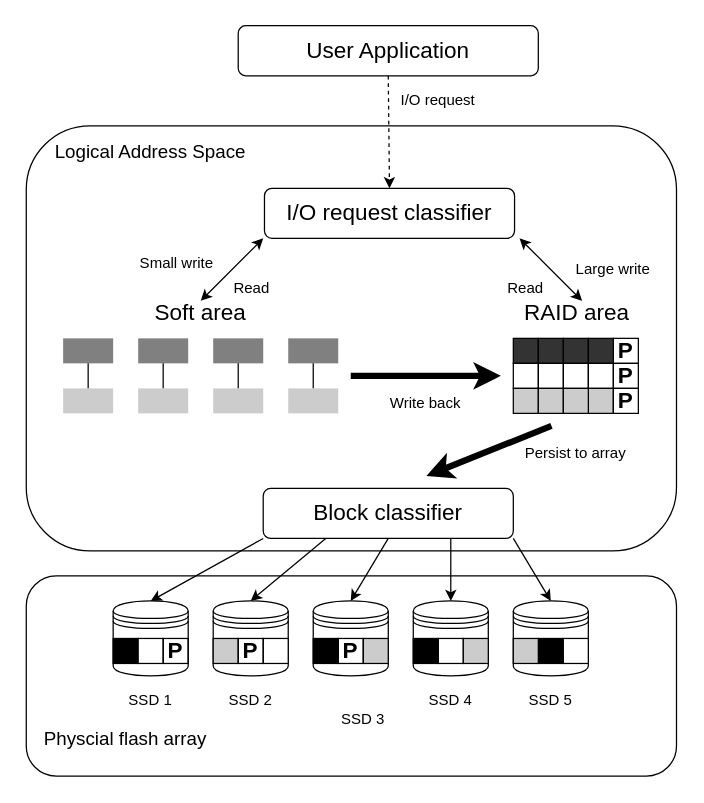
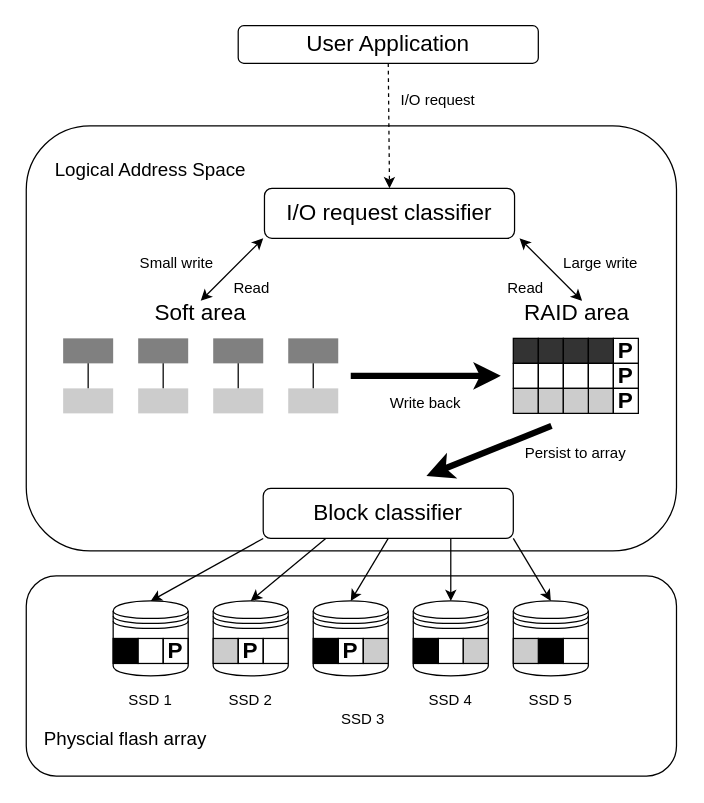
- <mxCell id="55" value="User Application" style="rounded=1;whiteSpace=wrap;html=1;fillColor=none;fontSize=18;" vertex="1" parent="1"><mxGeometry x="190" width="240" height="40" as="geometry" y="20" /></mxCell>
+ <mxCell id="55" value="User Application" style="rounded=1;whiteSpace=wrap;html=1;fillColor=none;fontSize=18;" vertex="1" parent="1"><mxGeometry x="190" y="20" width="240" height="30" as="geometry" /></mxCell>
- <mxCell id="3" value="Logical Address Space" style="rounded=0;whiteSpace=wrap;html=1;fillColor=none;strokeColor=none;fontSize=15;fontFamily=Helvetica;" parent="1" vertex="1"><mxGeometry x="40" y="100" width="160" height="40" as="geometry" /></mxCell>
+ <mxCell id="3" value="Logical Address Space" style="rounded=0;whiteSpace=wrap;html=1;fillColor=none;strokeColor=none;fontSize=15;fontFamily=Helvetica;" parent="1" vertex="1"><mxGeometry x="40" y="115" width="160" height="40" as="geometry" /></mxCell>
- <mxCell id="42" value="Large write" style="rounded=0;whiteSpace=wrap;html=1;fillColor=none;strokeColor=none;fontSize=12;fontFamily=Helvetica;" parent="1" vertex="1"><mxGeometry x="450" y="205" width="80" height="20" as="geometry" /></mxCell>
+ <mxCell id="42" value="Large write" style="rounded=0;whiteSpace=wrap;html=1;fillColor=none;strokeColor=none;fontSize=12;fontFamily=Helvetica;" parent="1" vertex="1"><mxGeometry x="440" y="200" width="80" height="20" as="geometry" /></mxCell>
